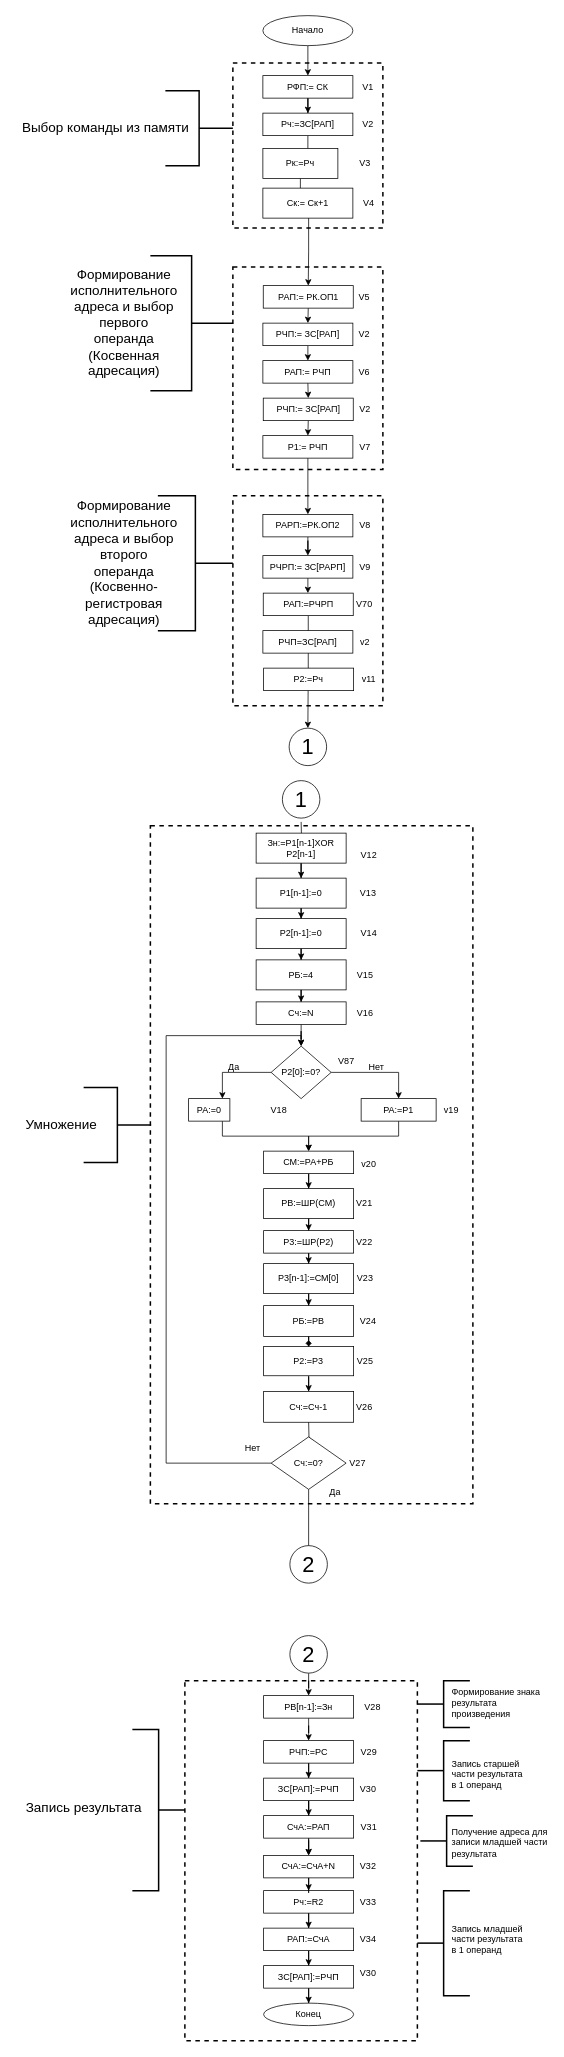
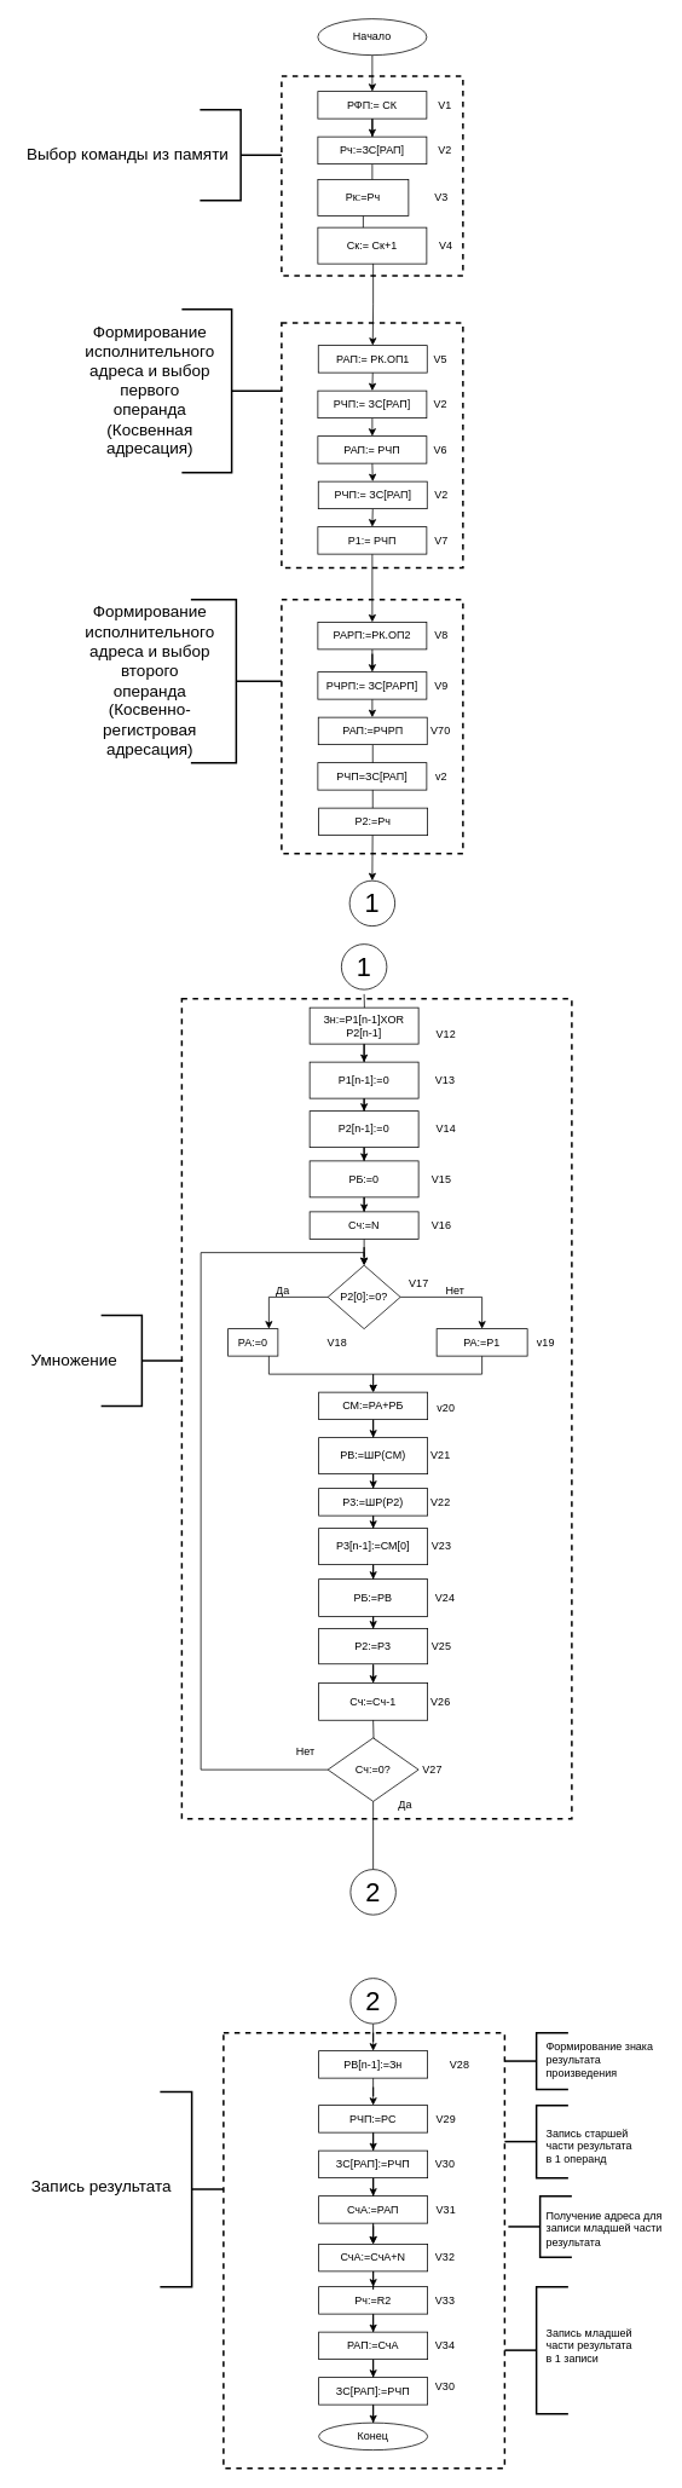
- <mxCell id="152" value="v11" style="text;html=1;align=center;verticalAlign=middle;resizable=0;points=[];autosize=1;strokeColor=none;fillColor=none;" parent="1" vertex="1"><mxGeometry x="471" y="890" width="40" height="30" as="geometry" /></mxCell>
- <mxCell id="61" value="РБ:=4" style="whiteSpace=wrap;html=1;" parent="1" vertex="1"><mxGeometry x="341" y="1279" width="120" height="40" as="geometry" /></mxCell>
+ <mxCell id="61" value="РБ:=0" style="whiteSpace=wrap;html=1;" parent="1" vertex="1"><mxGeometry x="341" y="1279" width="120" height="40" as="geometry" /></mxCell>
- <mxCell id="104" value="V87" style="text;html=1;align=center;verticalAlign=middle;resizable=0;points=[];autosize=1;" parent="1" vertex="1"><mxGeometry x="441" y="1399" width="40" height="30" as="geometry" /></mxCell>
+ <mxCell id="104" value="V17" style="text;html=1;align=center;verticalAlign=middle;resizable=0;points=[];autosize=1;" parent="1" vertex="1"><mxGeometry x="441" y="1399" width="40" height="30" as="geometry" /></mxCell>
- <mxCell id="79" value="" style="edgeStyle=orthogonalEdgeStyle;rounded=0;orthogonalLoop=1;jettySize=auto;html=1;endArrow=diamond;" parent="1" source="80" target="82" edge="1"><mxGeometry relative="1" as="geometry" /></mxCell>
+ <mxCell id="79" value="" style="edgeStyle=orthogonalEdgeStyle;rounded=0;orthogonalLoop=1;jettySize=auto;html=1;" parent="1" source="80" target="82" edge="1"><mxGeometry relative="1" as="geometry" /></mxCell>
- <mxCell id="115" value="V28" style="text;html=1;align=center;verticalAlign=middle;resizable=0;points=[];autosize=1;" parent="1" vertex="1"><mxGeometry x="476" y="2260" width="40" height="30" as="geometry" /></mxCell>
+ <mxCell id="115" value="V28" style="text;html=1;align=center;verticalAlign=middle;resizable=0;points=[];autosize=1;" parent="1" vertex="1"><mxGeometry x="486" y="2260" width="40" height="30" as="geometry" /></mxCell>
- <mxCell id="147" value="Запись младшей части результата в 1 операнд" style="text;html=1;strokeColor=none;fillColor=none;align=left;verticalAlign=middle;whiteSpace=wrap;rounded=0;" parent="1" vertex="1"><mxGeometry x="600" y="2565" width="104" height="40" as="geometry" /></mxCell>
+ <mxCell id="147" value="Запись младшей части результата в 1 записи" style="text;html=1;strokeColor=none;fillColor=none;align=left;verticalAlign=middle;whiteSpace=wrap;rounded=0;" parent="1" vertex="1"><mxGeometry x="600" y="2565" width="104" height="40" as="geometry" /></mxCell>
